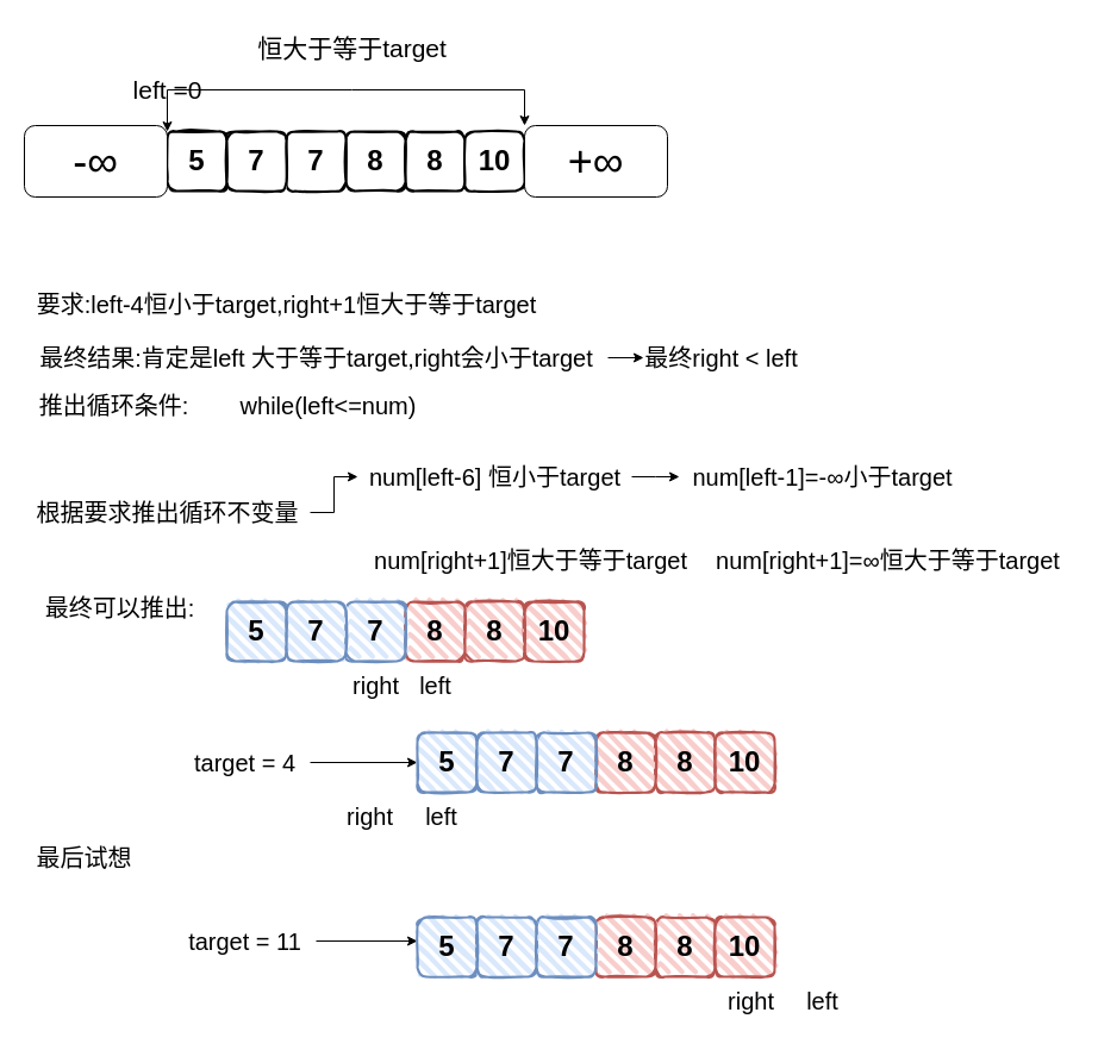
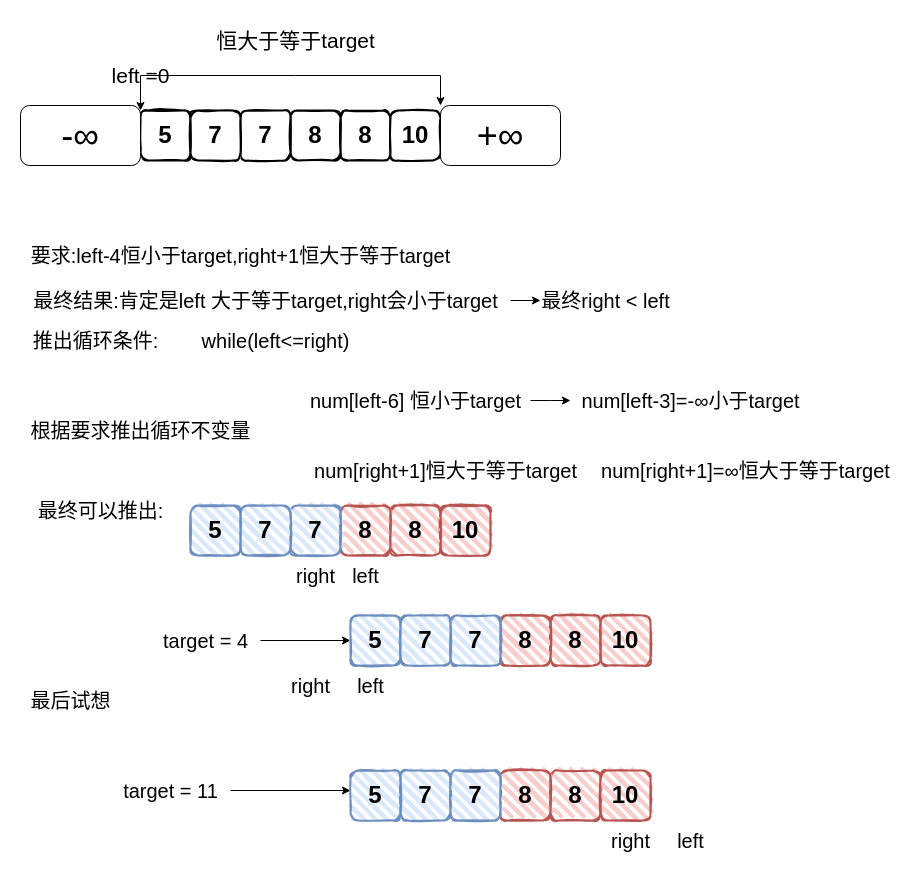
- <mxCell id="20" value="while(left&amp;lt;=num)" style="text;html=1;align=center;verticalAlign=middle;resizable=0;points=[];autosize=1;strokeColor=none;fillColor=none;fontSize=20;" vertex="1" parent="1"><mxGeometry x="190" y="320" width="170" height="40" as="geometry" /></mxCell>
+ <mxCell id="20" value="while(left&amp;lt;=right)" style="text;html=1;align=center;verticalAlign=middle;resizable=0;points=[];autosize=1;strokeColor=none;fillColor=none;fontSize=20;" vertex="1" parent="1"><mxGeometry x="190" y="320" width="170" height="40" as="geometry" /></mxCell>
- <mxCell id="26" value="num[left-1]=-∞小于target" style="text;html=1;align=center;verticalAlign=middle;resizable=0;points=[];autosize=1;strokeColor=none;fillColor=none;fontSize=20;" vertex="1" parent="1"><mxGeometry x="570" y="380" width="240" height="40" as="geometry" /></mxCell>
+ <mxCell id="26" value="num[left-3]=-∞小于target" style="text;html=1;align=center;verticalAlign=middle;resizable=0;points=[];autosize=1;strokeColor=none;fillColor=none;fontSize=20;" vertex="1" parent="1"><mxGeometry x="570" y="380" width="240" height="40" as="geometry" /></mxCell>
- <mxCell id="21" style="edgeStyle=orthogonalEdgeStyle;rounded=0;orthogonalLoop=1;jettySize=auto;html=1;fontSize=20;" edge="1" parent="1" source="22" target="24"><mxGeometry relative="1" as="geometry" /></mxCell>
- <mxCell id="37" value="最后试想" style="text;html=1;align=center;verticalAlign=middle;resizable=0;points=[];autosize=1;strokeColor=none;fillColor=none;fontSize=20;" vertex="1" parent="1"><mxGeometry y="700" width="100" height="40" as="geometry" x="20" /></mxCell>
+ <mxCell id="37" value="最后试想" style="text;html=1;align=center;verticalAlign=middle;resizable=0;points=[];autosize=1;strokeColor=none;fillColor=none;fontSize=20;" vertex="1" parent="1"><mxGeometry x="20" y="680" width="100" height="40" as="geometry" /></mxCell>
- <mxCell id="41" value="target = 11" style="text;html=1;align=center;verticalAlign=middle;resizable=0;points=[];autosize=1;strokeColor=none;fillColor=none;fontSize=20;" vertex="1" parent="1"><mxGeometry x="145" y="770" width="120" height="40" as="geometry" /></mxCell>
+ <mxCell id="41" value="target = 11" style="text;html=1;align=center;verticalAlign=middle;resizable=0;points=[];autosize=1;strokeColor=none;fillColor=none;fontSize=20;" vertex="1" parent="1"><mxGeometry x="110" y="770" width="120" height="40" as="geometry" /></mxCell>
